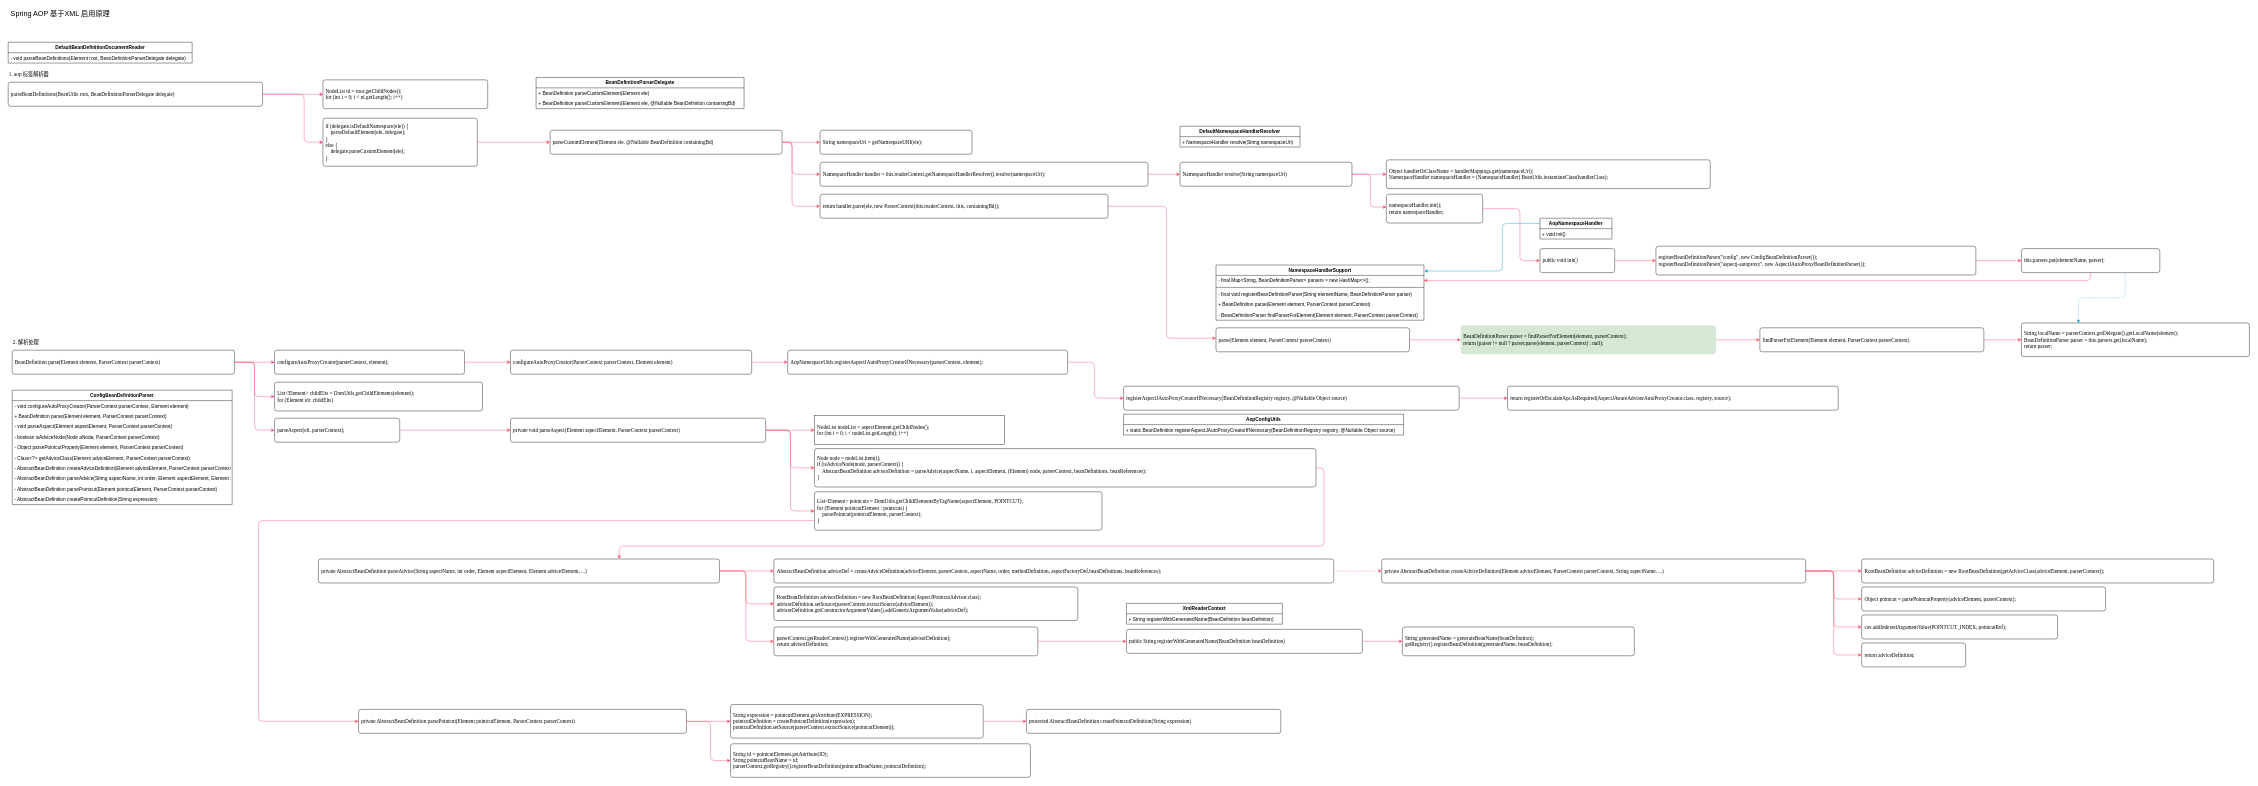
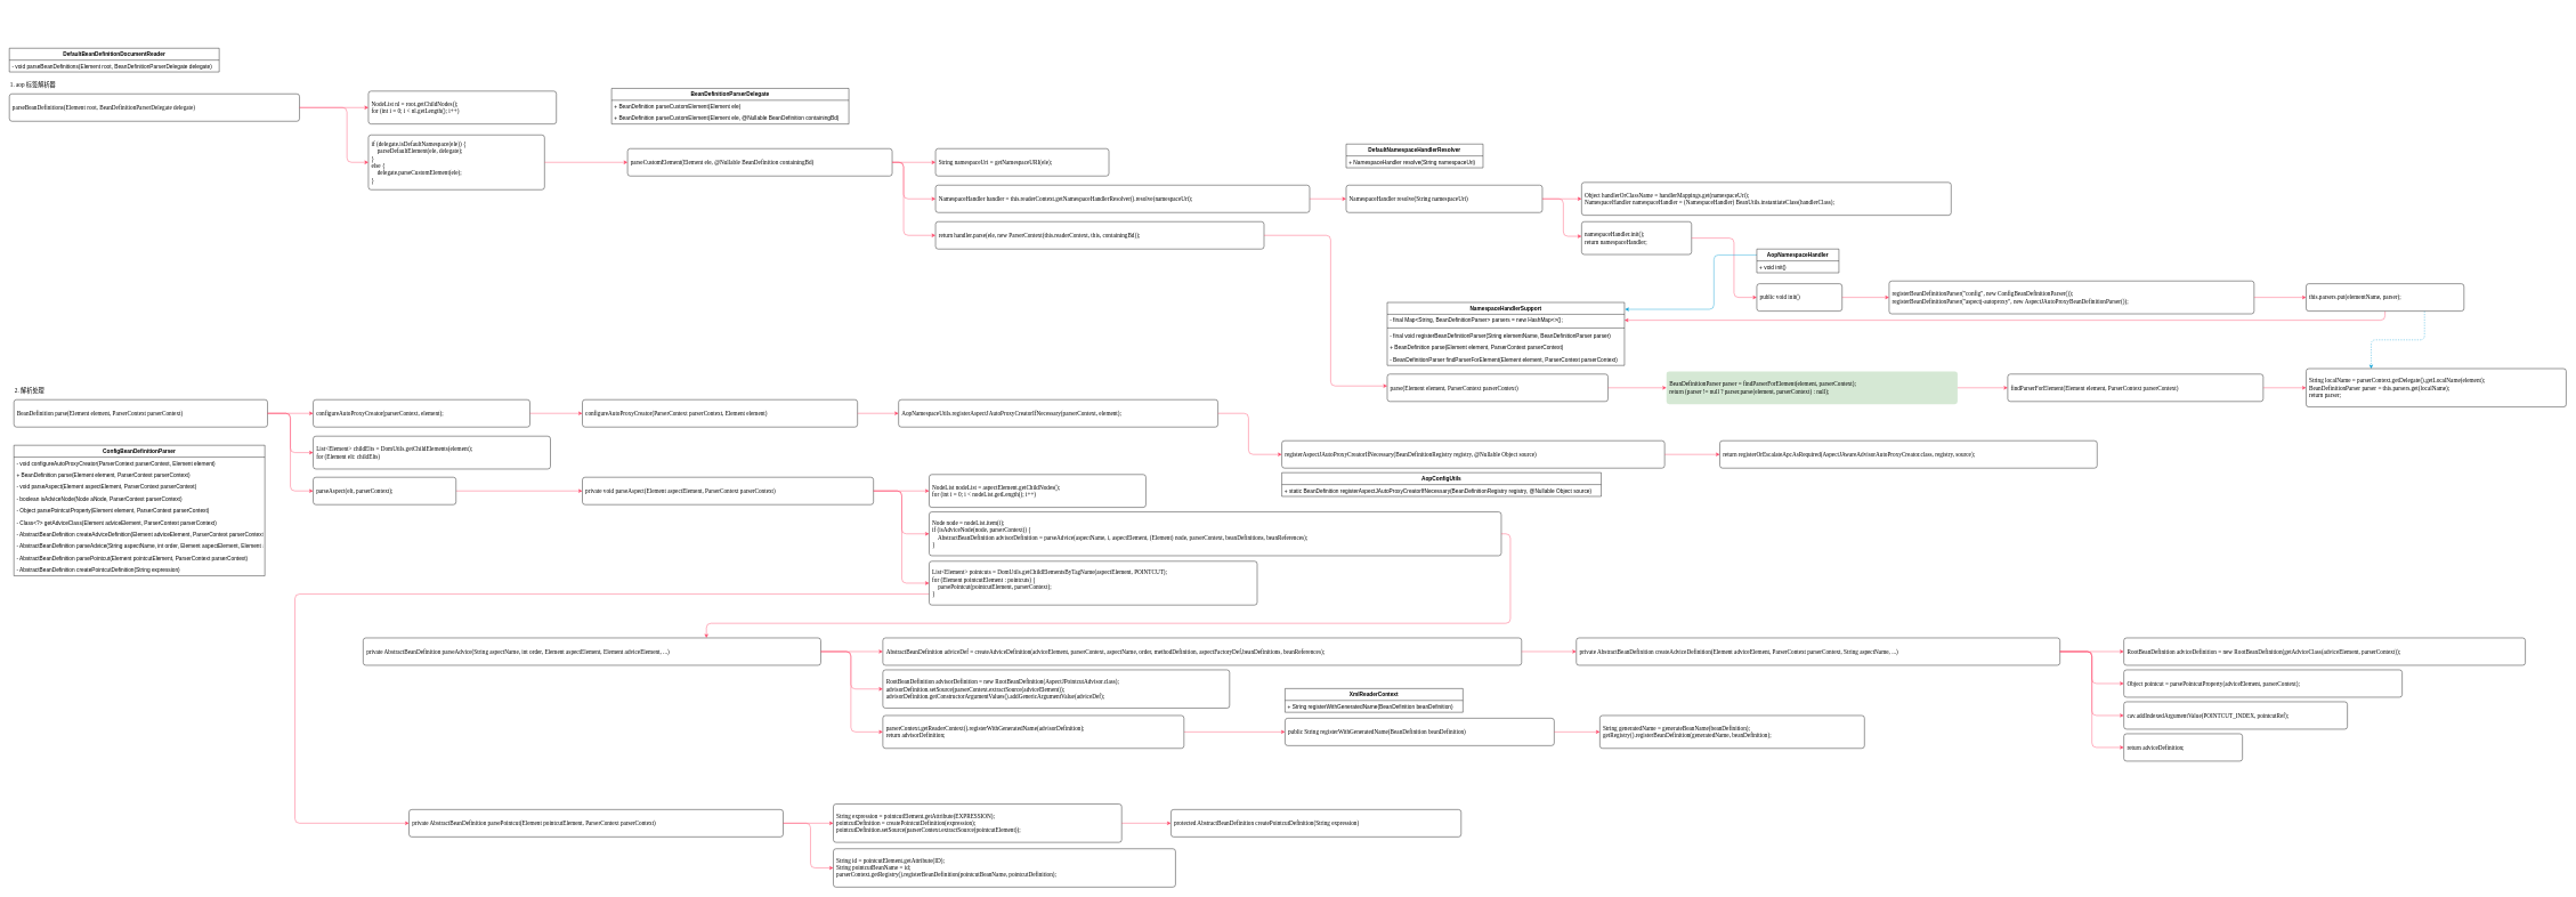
- <mxCell id="123" value="Spring AOP 基于XML 启用原理" style="text;html=1;align=center;verticalAlign=middle;resizable=0;points=[];autosize=1;strokeColor=none;fillColor=none;fontSize=18;" vertex="1" parent="1"><mxGeometry x="20" y="20" width="260" height="30" as="geometry" /></mxCell>
- <mxCell id="3" value="parseBeanDefinitions(BeanUtils root, BeanDefinitionParserDelegate delegate)" style="rounded=1;whiteSpace=wrap;html=1;fontFamily=source code pro;fontSize=13;align=left;spacingLeft=5;arcSize=12;absoluteArcSize=1;" parent="1" vertex="1"><mxGeometry x="20" y="205" width="636" height="60" as="geometry" /></mxCell>
+ <mxCell id="3" value="parseBeanDefinitions(Element root, BeanDefinitionParserDelegate delegate)" style="rounded=1;whiteSpace=wrap;html=1;fontFamily=source code pro;fontSize=13;align=left;spacingLeft=5;arcSize=12;absoluteArcSize=1;" parent="1" vertex="1"><mxGeometry x="20" y="205" width="636" height="60" as="geometry" /></mxCell>
- <mxCell id="49" value="NodeList nodeList = aspectElement.getChildNodes();&#10;for (int i = 0; i &amp;lt; nodeList.getLength(); i++)" style="whiteSpace=wrap;html=1;fontFamily=source code pro;fontSize=13;align=left;spacingLeft=5;arcSize=12;absoluteArcSize=1;rounded=0;" parent="1" vertex="1"><mxGeometry x="2036" y="1039" width="475" height="72" as="geometry" /></mxCell>
+ <mxCell id="49" value="NodeList nodeList = aspectElement.getChildNodes();&#10;for (int i = 0; i &amp;lt; nodeList.getLength(); i++)" style="rounded=1;whiteSpace=wrap;html=1;fontFamily=source code pro;fontSize=13;align=left;spacingLeft=5;arcSize=12;absoluteArcSize=1;" parent="1" vertex="1"><mxGeometry x="2036" y="1039" width="475" height="72" as="geometry" /></mxCell>
- <mxCell id="82" value="" style="edgeStyle=orthogonalEdgeStyle;rounded=1;orthogonalLoop=1;jettySize=auto;html=1;strokeColor=#FE4365;fontFamily=source code pro;fontSize=13;exitX=1;exitY=0.5;exitDx=0;exitDy=0;dashed=1;" parent="1" source="54" target="58" edge="1"><mxGeometry x="-11330.5" y="-328" as="geometry" /></mxCell>
+ <mxCell id="82" value="" style="edgeStyle=orthogonalEdgeStyle;rounded=1;orthogonalLoop=1;jettySize=auto;html=1;strokeColor=#FE4365;fontFamily=source code pro;fontSize=13;exitX=1;exitY=0.5;exitDx=0;exitDy=0;" parent="1" source="54" target="58" edge="1"><mxGeometry x="-11330.5" y="-328" as="geometry" /></mxCell>
